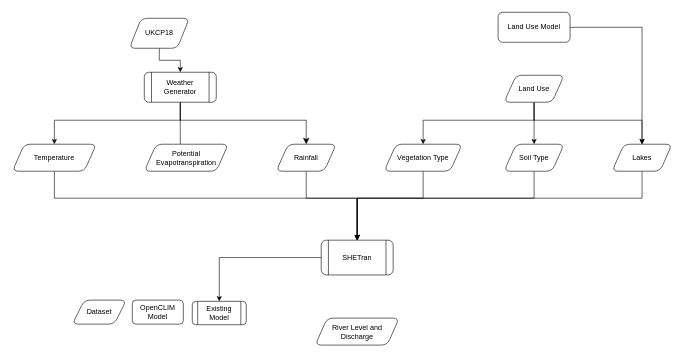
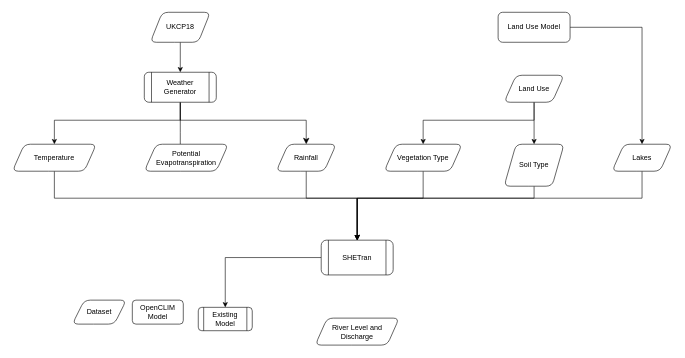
- <mxCell id="7" value="UKCP18" style="shape=parallelogram;perimeter=parallelogramPerimeter;whiteSpace=wrap;html=1;fixedSize=1;rounded=1;" parent="1" vertex="1"><mxGeometry x="215" y="30" width="100" height="50" as="geometry" /></mxCell>
+ <mxCell id="7" value="UKCP18" style="shape=parallelogram;perimeter=parallelogramPerimeter;whiteSpace=wrap;html=1;fixedSize=1;rounded=1;" parent="1" vertex="1"><mxGeometry x="250" y="20" width="100" height="50" as="geometry" /></mxCell>
- <mxCell id="20" style="edgeStyle=orthogonalEdgeStyle;rounded=0;orthogonalLoop=1;jettySize=auto;html=1;" parent="1" source="21" target="27" edge="1"><mxGeometry relative="1" as="geometry"><Array as="points"><mxPoint x="890" y="200" /><mxPoint x="1070" y="200" /></Array></mxGeometry></mxCell>
- <mxCell id="25" value="Soil Type" style="shape=parallelogram;perimeter=parallelogramPerimeter;whiteSpace=wrap;html=1;fixedSize=1;rounded=1;" parent="1" vertex="1"><mxGeometry x="840" y="240" width="100" height="45" as="geometry" /></mxCell>
+ <mxCell id="25" value="Soil Type" style="shape=parallelogram;perimeter=parallelogramPerimeter;whiteSpace=wrap;html=1;fixedSize=1;rounded=1;" parent="1" vertex="1"><mxGeometry x="840" y="240" width="100" height="70" as="geometry" /></mxCell>
- <mxCell id="17" value="Existing&lt;br&gt;Model" style="shape=process;whiteSpace=wrap;html=1;backgroundOutline=1;shadow=0;fontFamily=Helvetica;fontSize=12;fontColor=#000000;align=center;strokeColor=#000000;strokeWidth=1;fillColor=#ffffff;rounded=1;" parent="1" vertex="1"><mxGeometry x="320" y="502" width="90" height="39" as="geometry" /></mxCell>
+ <mxCell id="17" value="Existing&lt;br&gt;Model" style="shape=process;whiteSpace=wrap;html=1;backgroundOutline=1;shadow=0;fontFamily=Helvetica;fontSize=12;fontColor=#000000;align=center;strokeColor=#000000;strokeWidth=1;fillColor=#ffffff;rounded=1;" parent="1" vertex="1"><mxGeometry x="330" y="512" width="90" height="39" as="geometry" /></mxCell>
